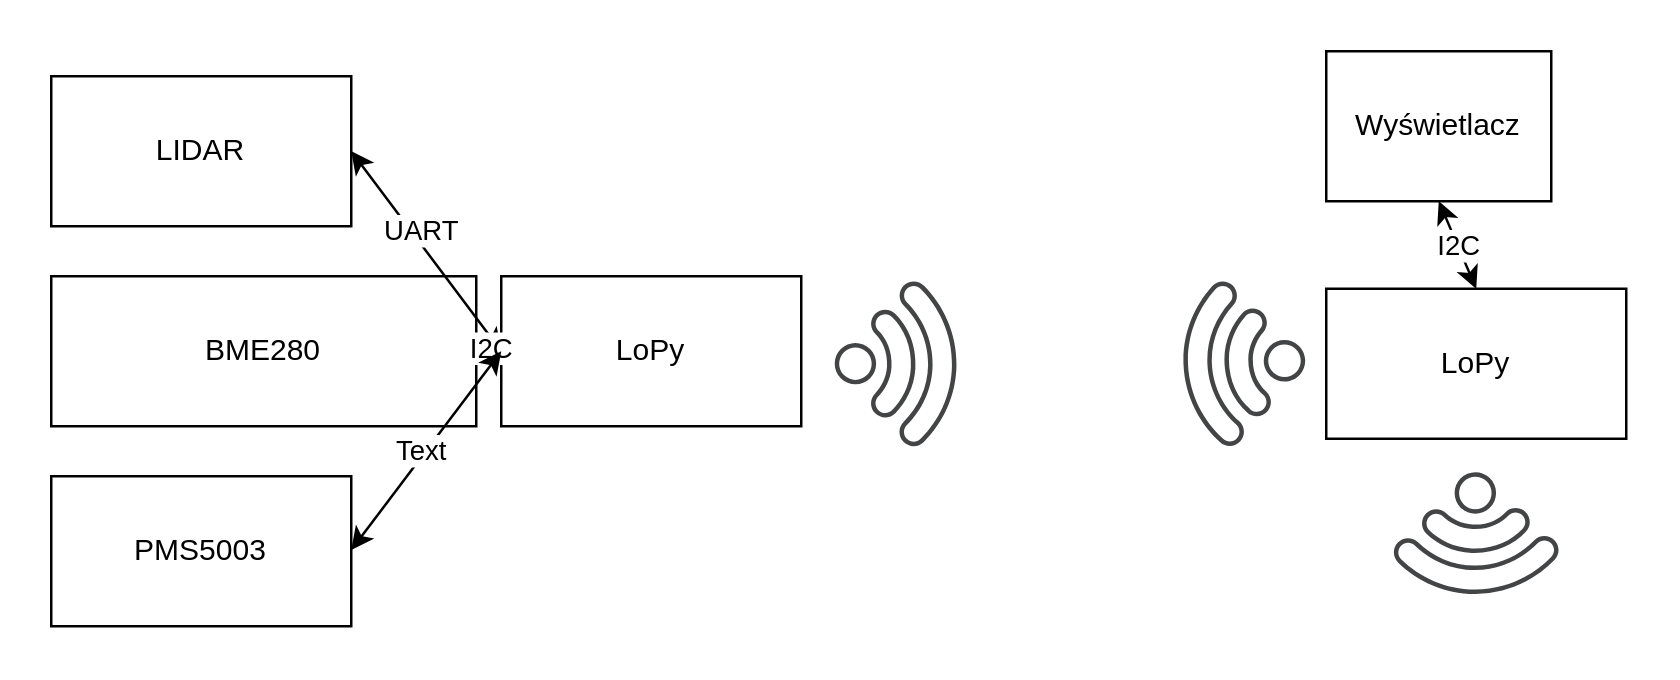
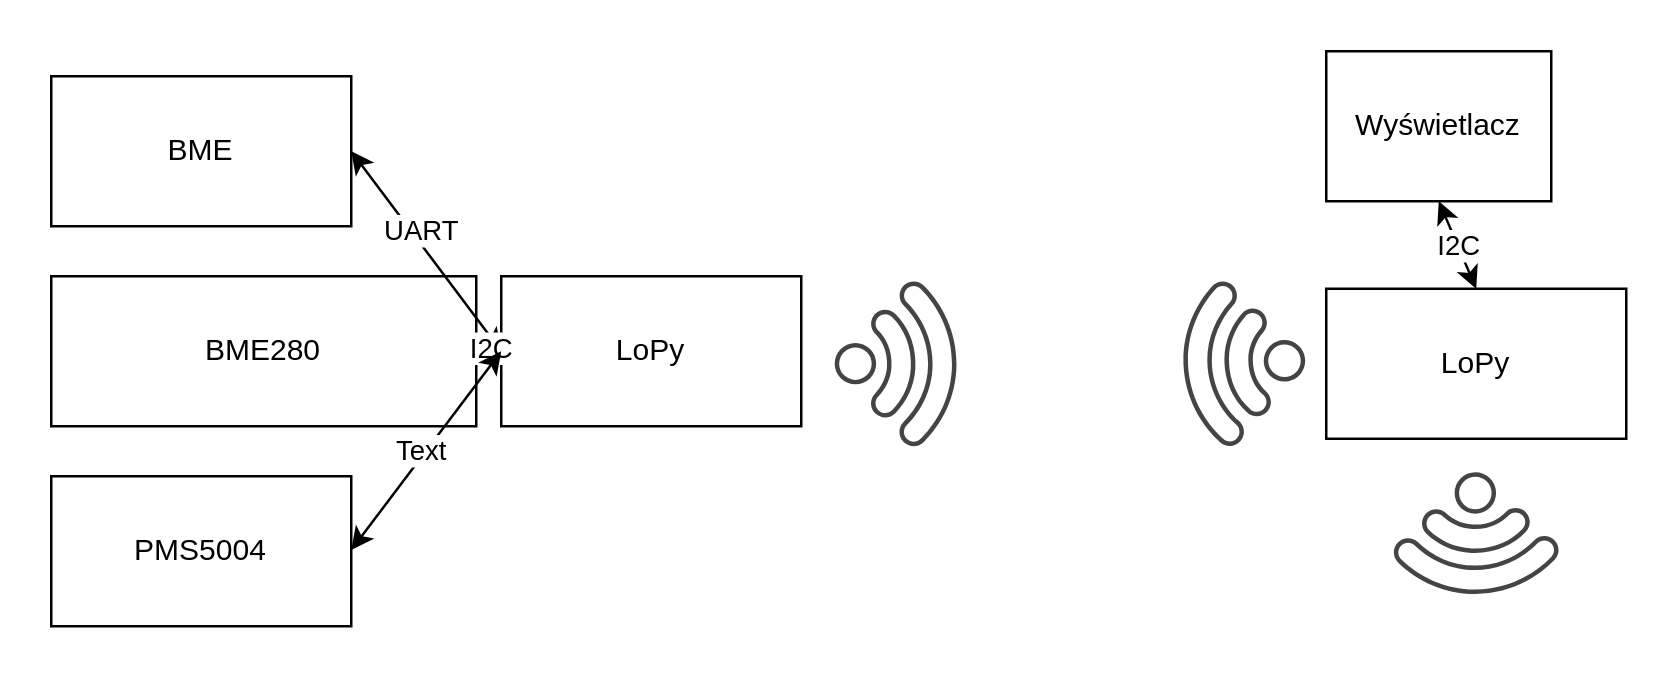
- <mxCell id="2" value="LIDAR" style="rounded=0;whiteSpace=wrap;html=1;" vertex="1" parent="1"><mxGeometry x="20" y="30" width="120" height="60" as="geometry" /></mxCell>
+ <mxCell id="2" value="BME" style="rounded=0;whiteSpace=wrap;html=1;" vertex="1" parent="1"><mxGeometry x="20" y="30" width="120" height="60" as="geometry" /></mxCell>
- <mxCell id="4" value="PMS5003" style="rounded=0;whiteSpace=wrap;html=1;" vertex="1" parent="1"><mxGeometry x="20" y="190" width="120" height="60" as="geometry" /></mxCell>
+ <mxCell id="4" value="PMS5004" style="rounded=0;whiteSpace=wrap;html=1;" vertex="1" parent="1"><mxGeometry x="20" y="190" width="120" height="60" as="geometry" /></mxCell>
